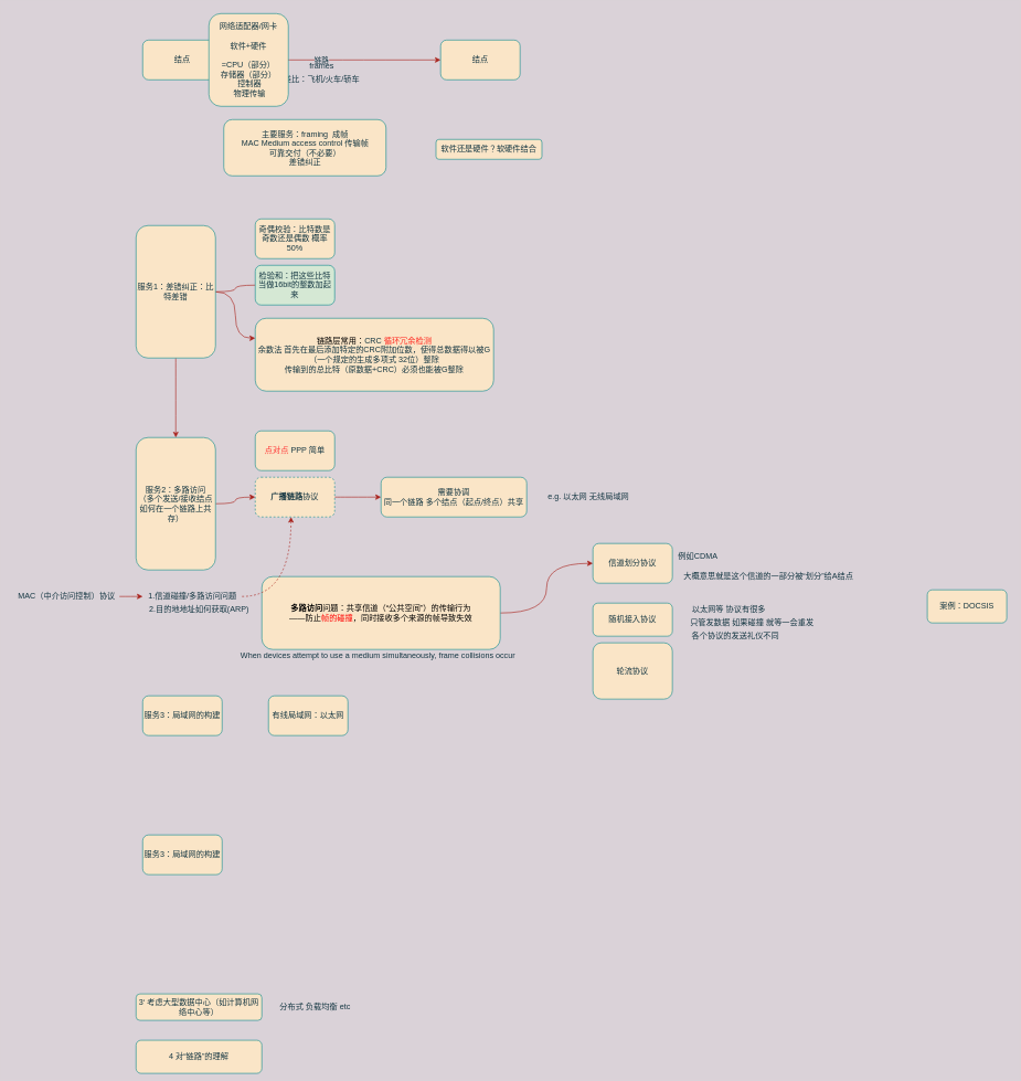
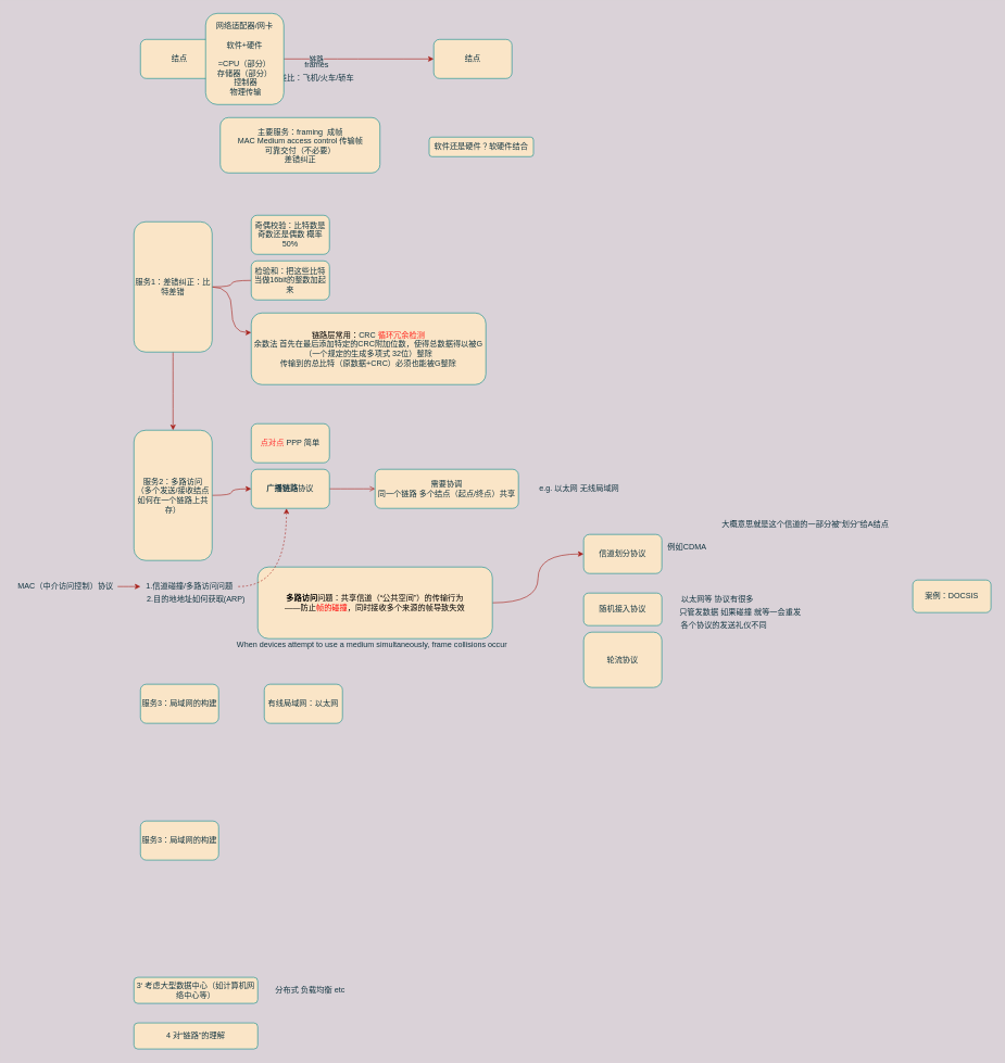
- <mxCell id="16" value="检验和：把这些比特当做16bit的整数加起来" style="whiteSpace=wrap;html=1;strokeColor=#0F8B8D;fillColor=#d5e8d4;fontColor=#143642;rounded=1;" parent="1" vertex="1"><mxGeometry x="385" y="400" width="120" height="60" as="geometry" /></mxCell>
+ <mxCell id="16" value="检验和：把这些比特当做16bit的整数加起来" style="whiteSpace=wrap;html=1;strokeColor=#0F8B8D;fillColor=#FAE5C7;fontColor=#143642;rounded=1;" parent="1" vertex="1"><mxGeometry x="385" y="400" width="120" height="60" as="geometry" /></mxCell>
- <mxCell id="22" value="&lt;b&gt;广播链路&lt;/b&gt;协议" style="whiteSpace=wrap;html=1;strokeColor=#0F8B8D;fillColor=#FAE5C7;fontColor=#143642;rounded=1;dashed=1;" parent="1" vertex="1"><mxGeometry x="385" y="720" width="120" height="60" as="geometry" /></mxCell>
+ <mxCell id="22" value="&lt;b&gt;广播链路&lt;/b&gt;协议" style="whiteSpace=wrap;html=1;strokeColor=#0F8B8D;fillColor=#FAE5C7;fontColor=#143642;rounded=1;" parent="1" vertex="1"><mxGeometry x="385" y="720" width="120" height="60" as="geometry" /></mxCell>
- <mxCell id="21" value="" style="edgeStyle=orthogonalEdgeStyle;curved=1;rounded=1;sketch=0;orthogonalLoop=1;jettySize=auto;html=1;strokeColor=#A8201A;fillColor=#FAE5C7;fontColor=#143642;" edge="1" parent="1" source="22" target="35"><mxGeometry relative="1" as="geometry" /></mxCell>
+ <mxCell id="21" value="" style="edgeStyle=orthogonalEdgeStyle;curved=1;rounded=1;sketch=0;orthogonalLoop=1;jettySize=auto;html=1;strokeColor=#A8201A;fillColor=#FAE5C7;fontColor=#143642;endArrow=open;" edge="1" parent="1" source="22" target="35"><mxGeometry relative="1" as="geometry" /></mxCell>
- <mxCell id="39" value="大概意思就是这个信道的一部分被“划分”给A结点" style="text;html=1;align=center;verticalAlign=middle;resizable=0;points=[];autosize=1;fontColor=#143642;" vertex="1" parent="1"><mxGeometry x="1025" y="860" width="270" height="20" as="geometry" /></mxCell>
+ <mxCell id="39" value="大概意思就是这个信道的一部分被“划分”给A结点" style="text;html=1;align=center;verticalAlign=middle;resizable=0;points=[];autosize=1;fontColor=#143642;" vertex="1" parent="1"><mxGeometry x="1100" y="795" width="270" height="20" as="geometry" /></mxCell>
- <mxCell id="32" value="4 对“链路”的理解" style="whiteSpace=wrap;html=1;fillColor=#FAE5C7;strokeColor=#0F8B8D;fontColor=#143642;rounded=1;" parent="1" vertex="1"><mxGeometry x="205" y="1570" width="190" height="50" as="geometry" /></mxCell>
+ <mxCell id="32" value="4 对“链路”的理解" style="whiteSpace=wrap;html=1;fillColor=#FAE5C7;strokeColor=#0F8B8D;fontColor=#143642;rounded=1;" parent="1" vertex="1"><mxGeometry x="205" y="1570" width="190" height="40" as="geometry" /></mxCell>
